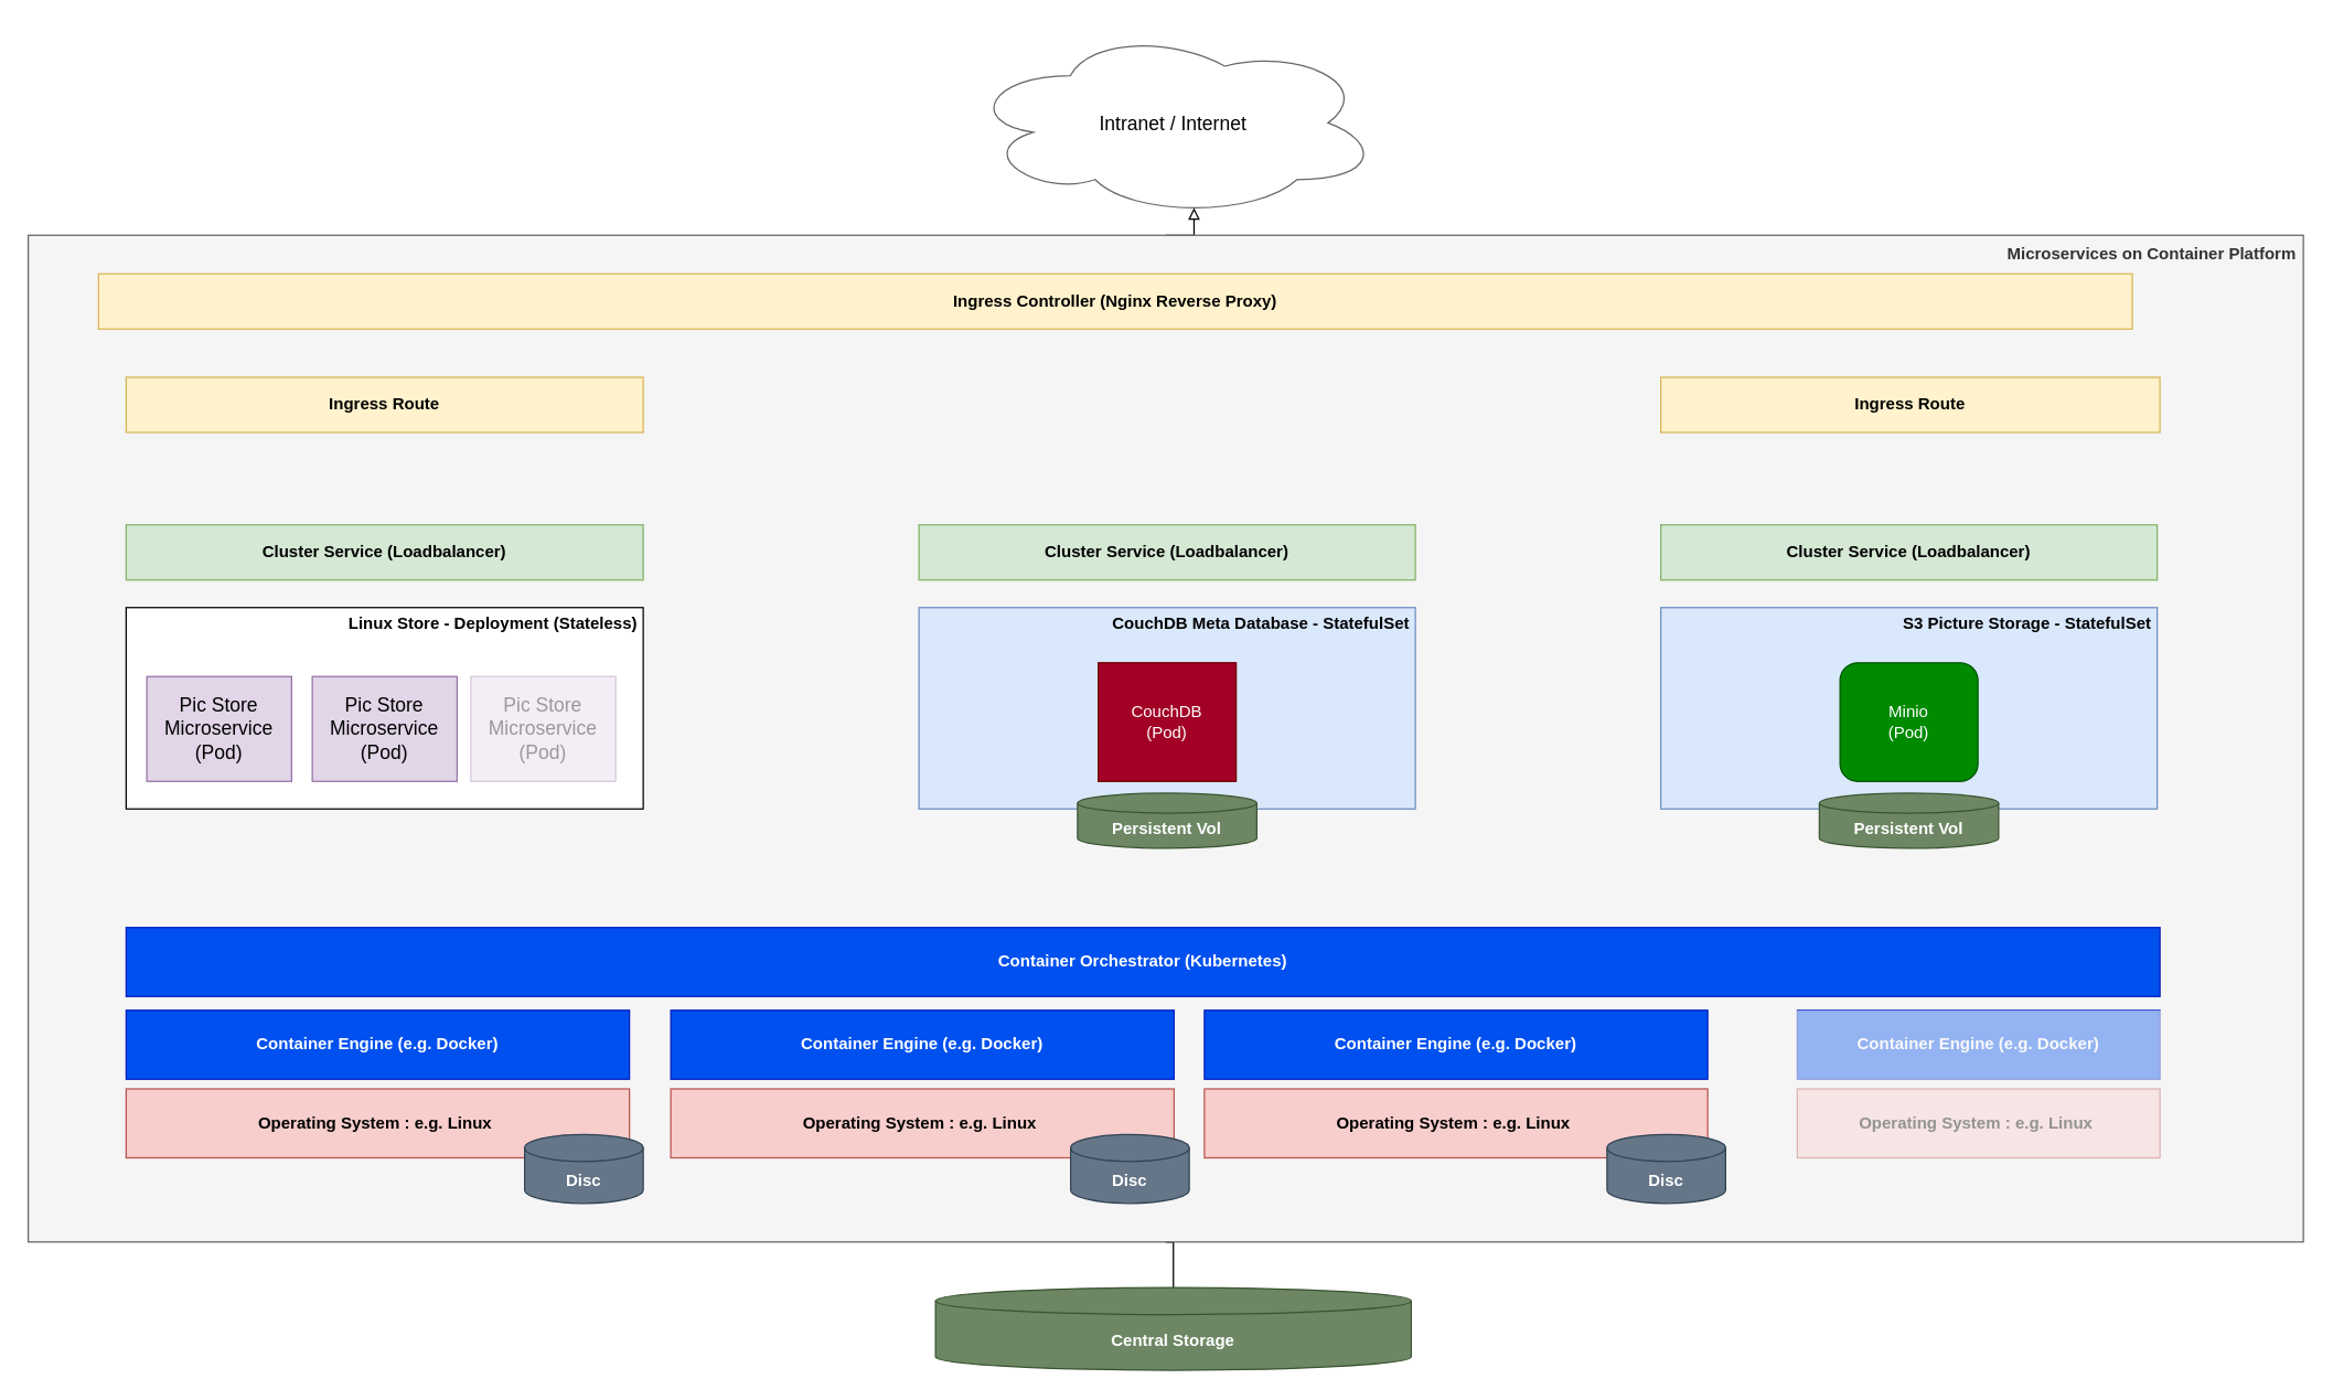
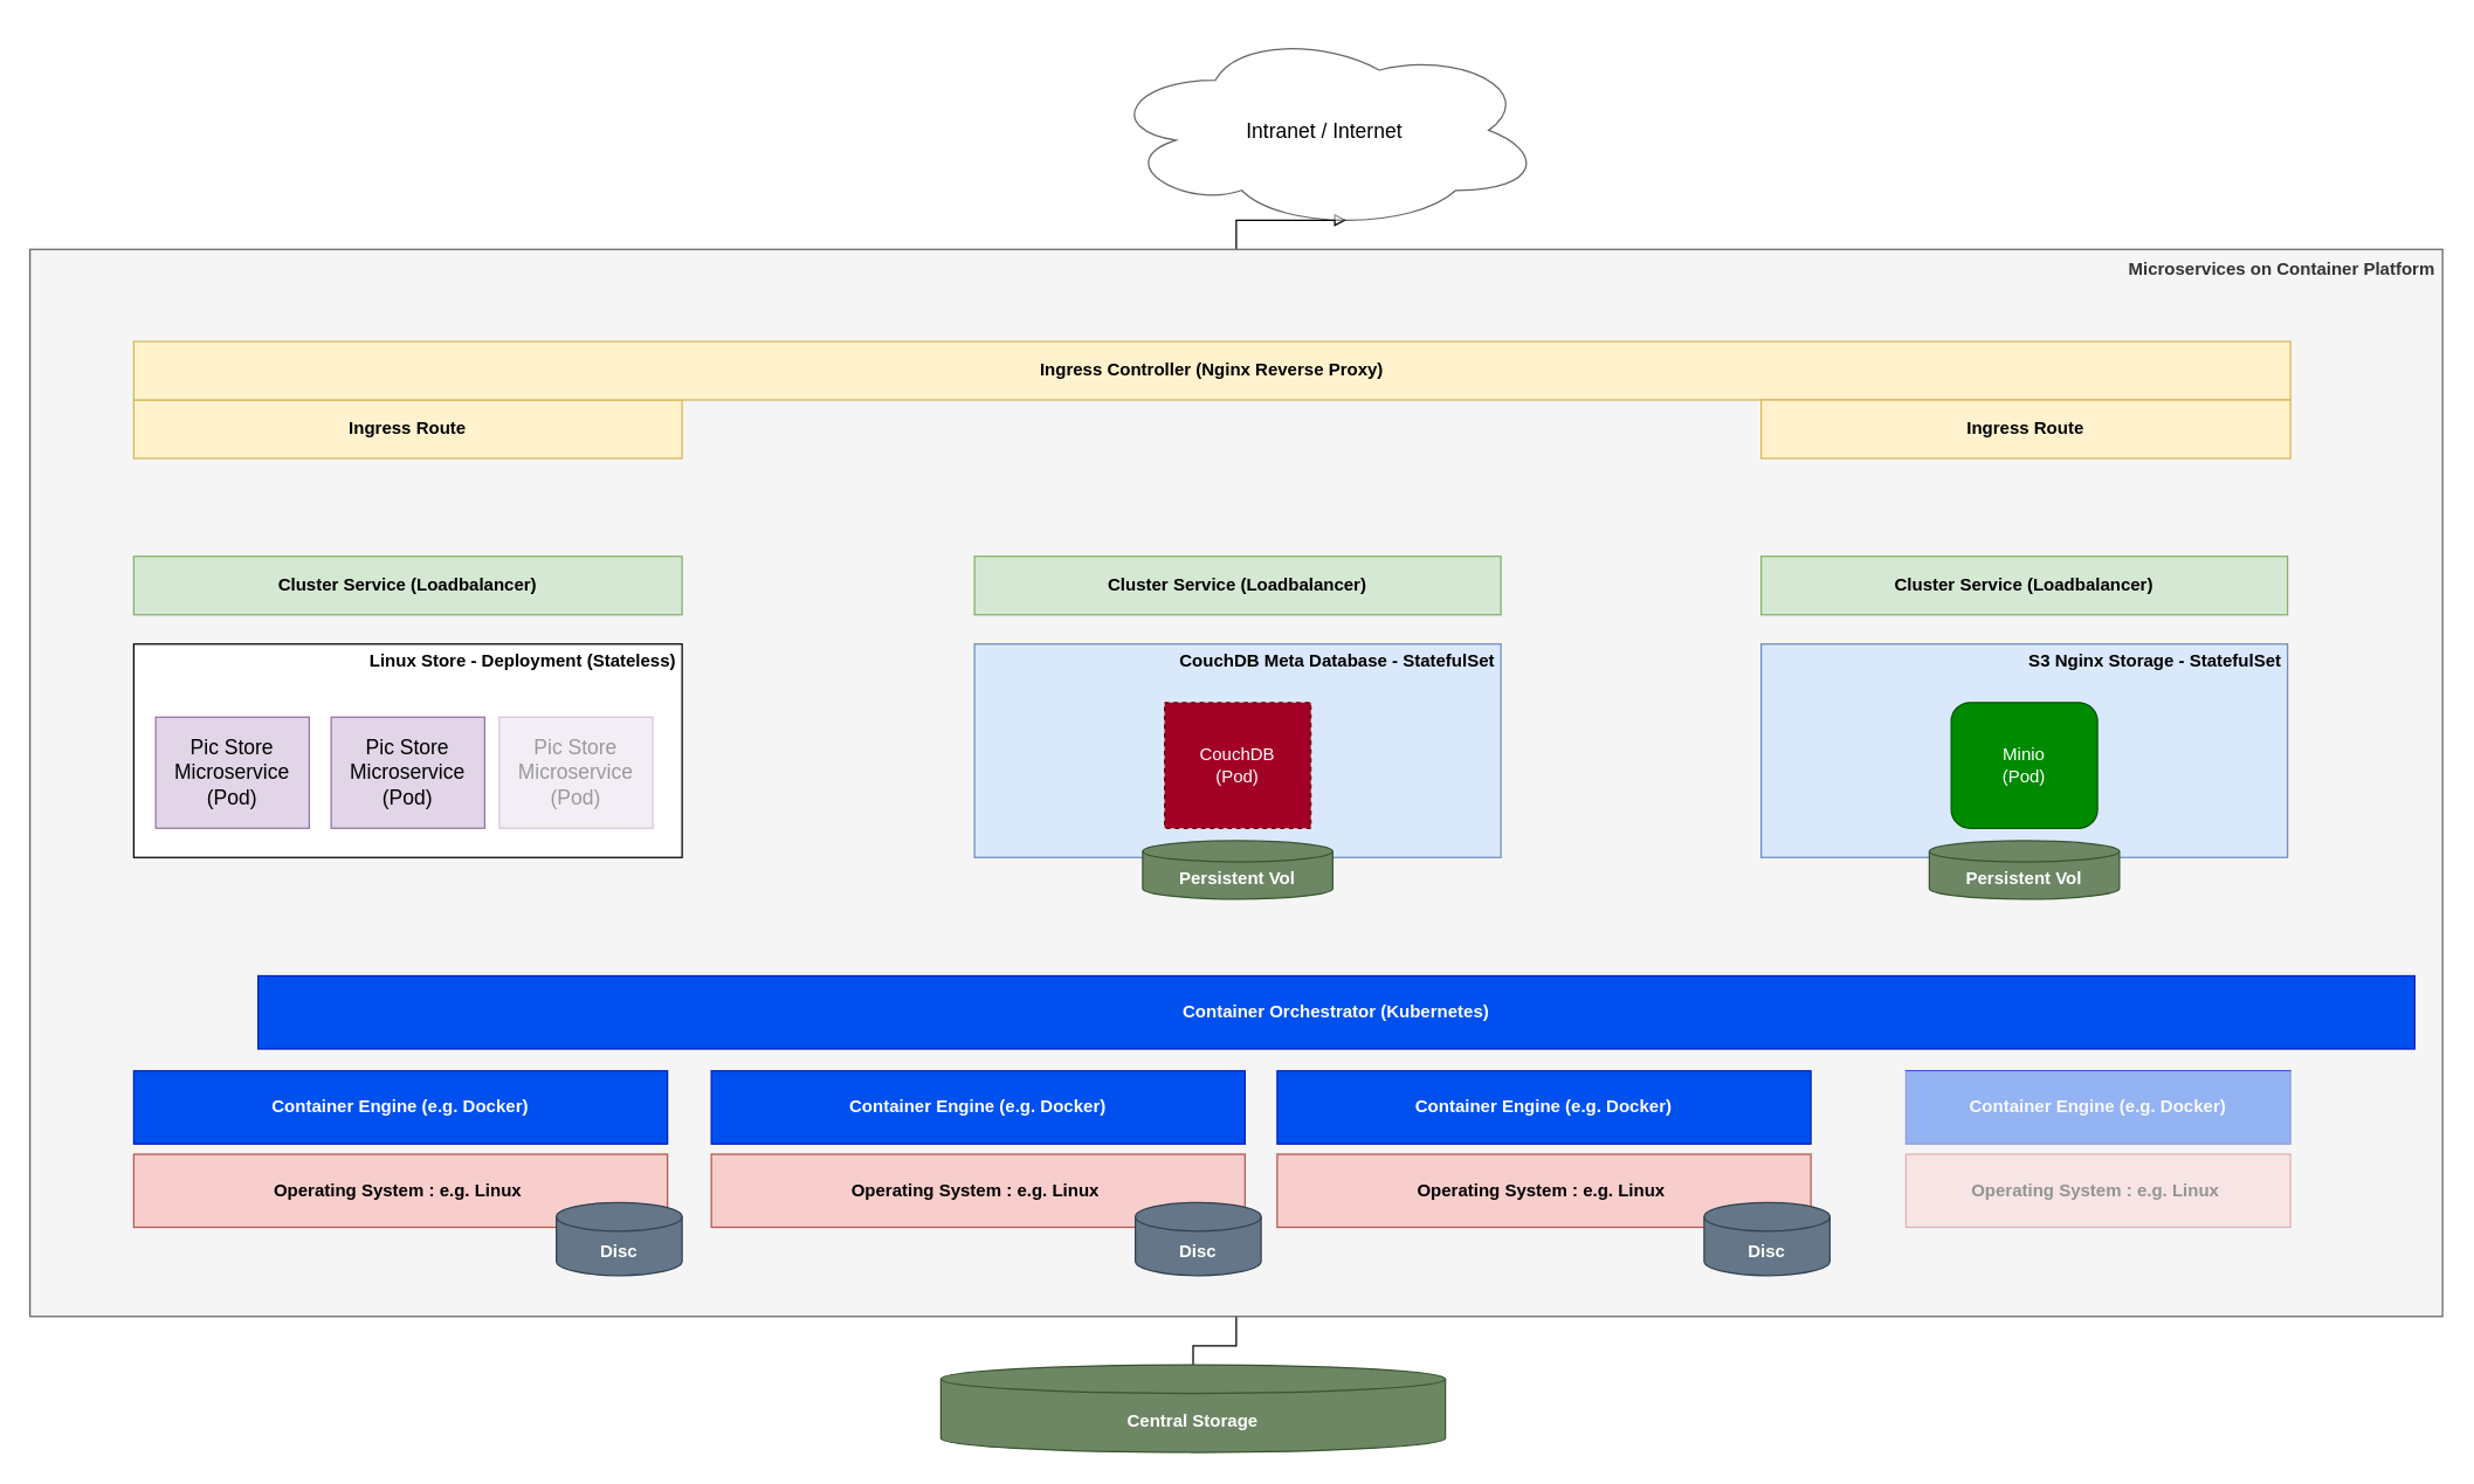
- <mxCell id="31" value="Intranet / Internet" style="ellipse;shape=cloud;whiteSpace=wrap;html=1;fontColor=#000;opacity=60;fontSize=14;" parent="1" vertex="1"><mxGeometry x="701" y="20" width="299" height="137" as="geometry" /></mxCell>
+ <mxCell id="31" value="Intranet / Internet" style="ellipse;shape=cloud;whiteSpace=wrap;html=1;fontColor=#000;opacity=60;fontSize=14;" parent="1" vertex="1"><mxGeometry x="756" y="20" width="299" height="137" as="geometry" /></mxCell>
- <mxCell id="30" value="Ingress Controller (Nginx Reverse Proxy)" style="rounded=0;whiteSpace=wrap;html=1;fontSize=12;fillColor=#fff2cc;strokeColor=#d6b656;fontStyle=1" parent="1" vertex="1"><mxGeometry x="71" y="198" width="1475" height="40" as="geometry" /></mxCell>
+ <mxCell id="30" value="Ingress Controller (Nginx Reverse Proxy)" style="rounded=0;whiteSpace=wrap;html=1;fontSize=12;fillColor=#fff2cc;strokeColor=#d6b656;fontStyle=1" parent="1" vertex="1"><mxGeometry x="91" y="233" width="1475" height="40" as="geometry" /></mxCell>
- <mxCell id="25" value="S3 Picture Storage - StatefulSet" style="rounded=0;whiteSpace=wrap;html=1;verticalAlign=top;align=right;spacingRight=4;fillColor=#dae8fc;strokeColor=#6c8ebf;spacing=0;fontStyle=1" parent="1" vertex="1"><mxGeometry x="1204" y="440" width="360" height="146" as="geometry" /></mxCell>
+ <mxCell id="25" value="S3 Nginx Storage - StatefulSet" style="rounded=0;whiteSpace=wrap;html=1;verticalAlign=top;align=right;spacingRight=4;fillColor=#dae8fc;strokeColor=#6c8ebf;spacing=0;fontStyle=1" parent="1" vertex="1"><mxGeometry x="1204" y="440" width="360" height="146" as="geometry" /></mxCell>
- <mxCell id="33" value="CouchDB&lt;br&gt;(Pod)" style="rounded=0;whiteSpace=wrap;html=1;fillColor=#a20025;strokeColor=#6F0000;fontColor=#ffffff;" vertex="1" parent="1"><mxGeometry x="796" y="480" width="100" height="86" as="geometry" /></mxCell>
+ <mxCell id="33" value="CouchDB&lt;br&gt;(Pod)" style="rounded=0;whiteSpace=wrap;html=1;fillColor=#a20025;strokeColor=#6F0000;fontColor=#ffffff;dashed=1;" vertex="1" parent="1"><mxGeometry x="796" y="480" width="100" height="86" as="geometry" /></mxCell>
- <mxCell id="14" value="Container Orchestrator (Kubernetes)" style="rounded=0;whiteSpace=wrap;html=1;fontSize=12;fillColor=#0050ef;strokeColor=#001DBC;fontStyle=1;fontColor=#ffffff;" parent="1" vertex="1"><mxGeometry x="91" y="672" width="1475" height="50" as="geometry" /></mxCell>
+ <mxCell id="14" value="Container Orchestrator (Kubernetes)" style="rounded=0;whiteSpace=wrap;html=1;fontSize=12;fillColor=#0050ef;strokeColor=#001DBC;fontStyle=1;fontColor=#ffffff;" parent="1" vertex="1"><mxGeometry x="176" y="667" width="1475" height="50" as="geometry" /></mxCell>
- <mxCell id="23" value="Central Storage" style="shape=cylinder3;whiteSpace=wrap;html=1;boundedLbl=1;backgroundOutline=1;size=9.815;fontSize=12;fillColor=#6d8764;strokeColor=#3A5431;fontStyle=1;fontColor=#ffffff;" parent="1" vertex="1"><mxGeometry x="678" y="933" width="345" height="60" as="geometry" /></mxCell>
+ <mxCell id="23" value="Central Storage" style="shape=cylinder3;whiteSpace=wrap;html=1;boundedLbl=1;backgroundOutline=1;size=9.815;fontSize=12;fillColor=#6d8764;strokeColor=#3A5431;fontStyle=1;fontColor=#ffffff;" parent="1" vertex="1"><mxGeometry x="643" y="933" width="345" height="60" as="geometry" /></mxCell>
